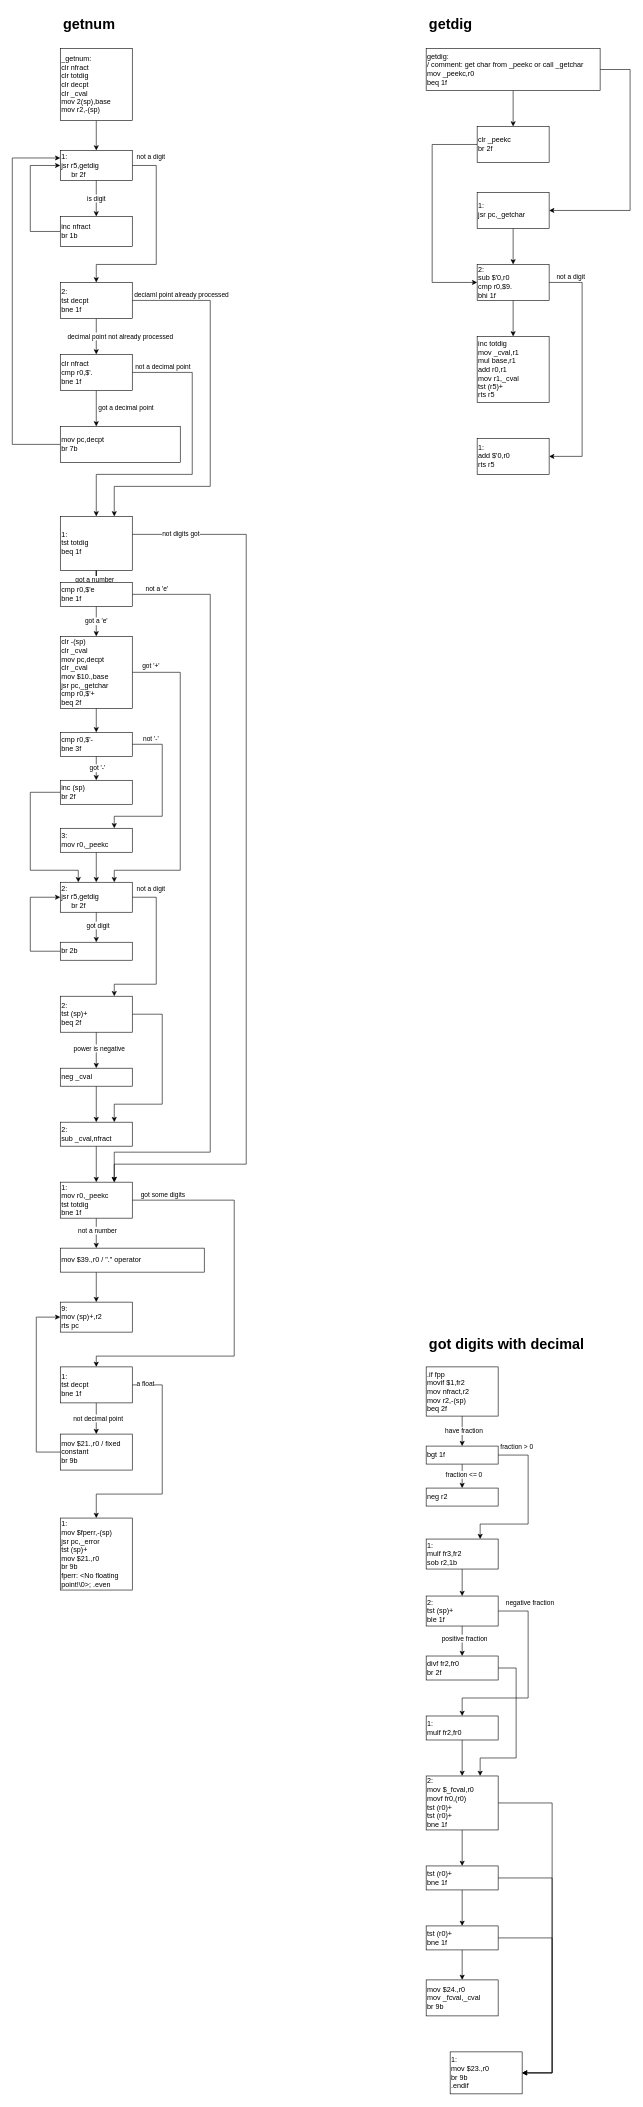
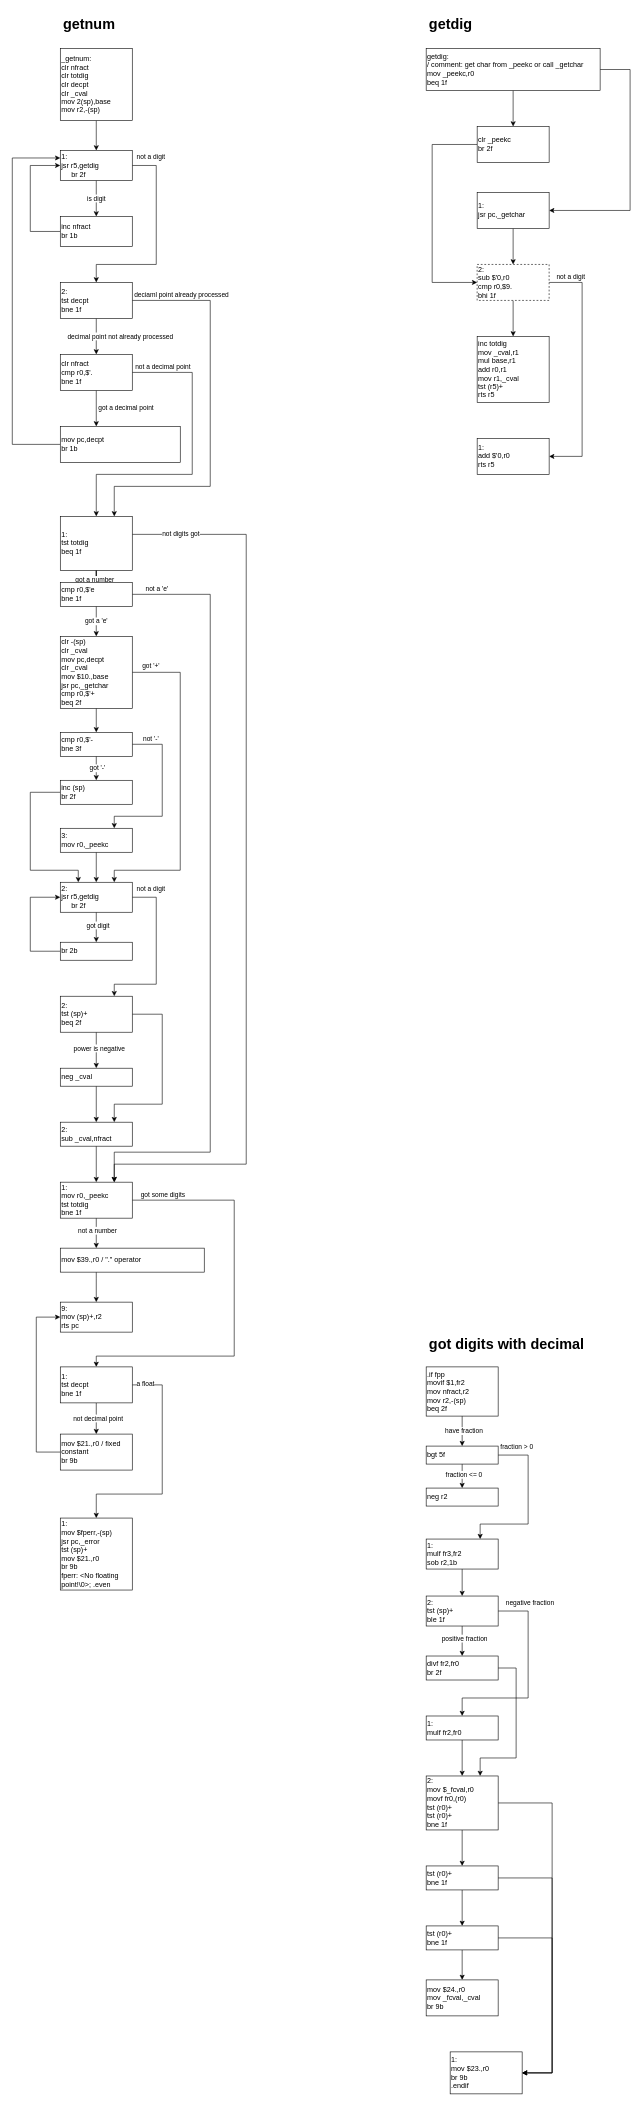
- <mxCell id="26" value="&lt;div&gt;2:&lt;/div&gt;&lt;div&gt;sub&amp;nbsp;$'0,r0&lt;/div&gt;&lt;div&gt;cmp&amp;nbsp;r0,$9.&lt;/div&gt;&lt;div&gt;bhi&amp;nbsp;1f&lt;/div&gt;" style="rounded=0;whiteSpace=wrap;html=1;align=left;" vertex="1" parent="1"><mxGeometry x="795" y="440" width="120" height="60" as="geometry" /></mxCell>
+ <mxCell id="26" value="&lt;div&gt;2:&lt;/div&gt;&lt;div&gt;sub&amp;nbsp;$'0,r0&lt;/div&gt;&lt;div&gt;cmp&amp;nbsp;r0,$9.&lt;/div&gt;&lt;div&gt;bhi&amp;nbsp;1f&lt;/div&gt;" style="rounded=0;whiteSpace=wrap;html=1;align=left;dashed=1;" vertex="1" parent="1"><mxGeometry x="795" y="440" width="120" height="60" as="geometry" /></mxCell>
- <mxCell id="35" value="&lt;div&gt;&lt;span&gt;mov&amp;nbsp;pc,decpt&lt;/span&gt;&lt;/div&gt;&lt;div&gt;br&amp;nbsp;7b&lt;/div&gt;" style="rounded=0;whiteSpace=wrap;html=1;align=left;" vertex="1" parent="1"><mxGeometry x="100" y="710" width="200" height="60" as="geometry" /></mxCell>
+ <mxCell id="35" value="&lt;div&gt;&lt;span&gt;mov&amp;nbsp;pc,decpt&lt;/span&gt;&lt;/div&gt;&lt;div&gt;br&amp;nbsp;1b&lt;/div&gt;" style="rounded=0;whiteSpace=wrap;html=1;align=left;" vertex="1" parent="1"><mxGeometry x="100" y="710" width="200" height="60" as="geometry" /></mxCell>
- <mxCell id="98" value="&lt;div&gt;bgt&amp;nbsp;1f&lt;/div&gt;" style="rounded=0;whiteSpace=wrap;html=1;align=left;" vertex="1" parent="1"><mxGeometry x="710" y="2410" width="120" height="30" as="geometry" /></mxCell>
+ <mxCell id="98" value="&lt;div&gt;bgt&amp;nbsp;5f&lt;/div&gt;" style="rounded=0;whiteSpace=wrap;html=1;align=left;" vertex="1" parent="1"><mxGeometry x="710" y="2410" width="120" height="30" as="geometry" /></mxCell>
